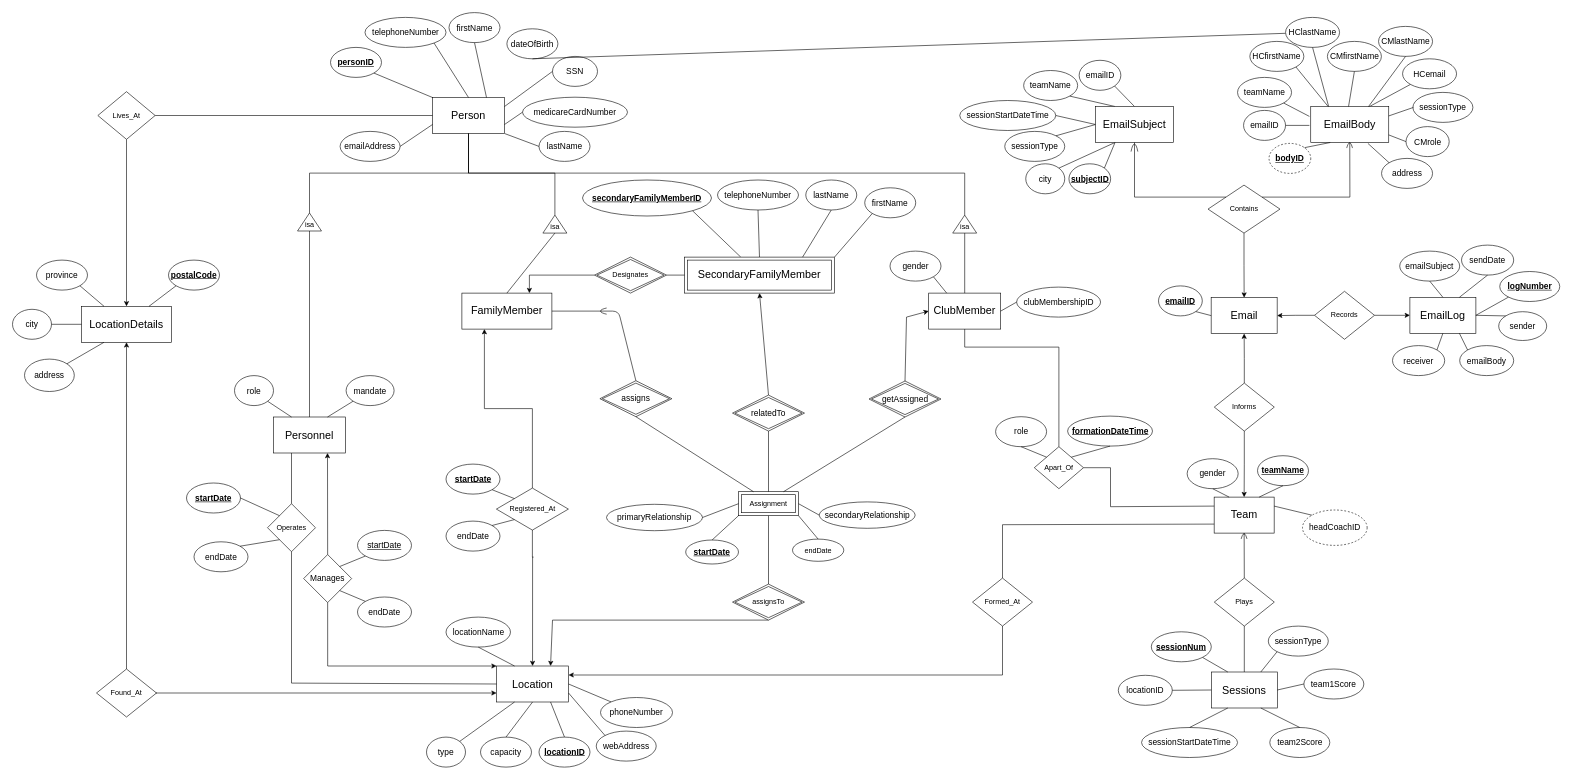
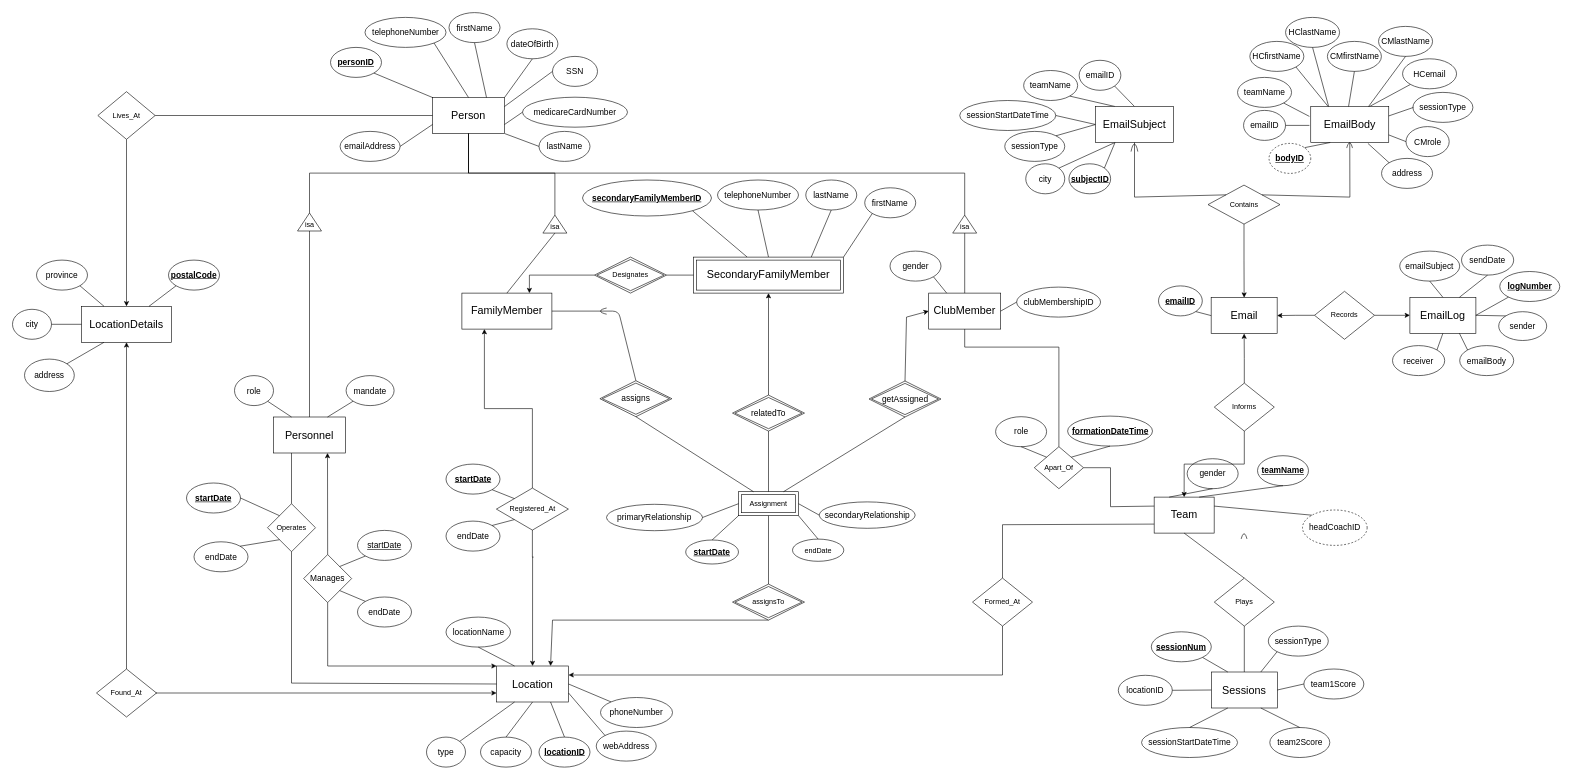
- <mxCell id="84" value="" style="endArrow=none;html=1;rounded=0;exitX=0.5;exitY=1;exitDx=0;exitDy=0;" parent="1" source="26" target="144" edge="1"><mxGeometry width="50" height="50" relative="1" as="geometry"><mxPoint x="881" y="120" as="sourcePoint" /><mxPoint x="849" y="202" as="targetPoint" /></mxGeometry></mxCell>
+ <mxCell id="84" value="" style="endArrow=none;html=1;rounded=0;exitX=0.5;exitY=1;exitDx=0;exitDy=0;entryX=1;entryY=0;entryDx=0;entryDy=0;" parent="1" source="26" target="7" edge="1"><mxGeometry width="50" height="50" relative="1" as="geometry"><mxPoint x="881" y="120" as="sourcePoint" /><mxPoint x="849" y="202" as="targetPoint" /></mxGeometry></mxCell>
- <mxCell id="168" value="Contains" style="shape=rhombus;perimeter=rhombusPerimeter;whiteSpace=wrap;html=1;align=center;" parent="1" vertex="1"><mxGeometry x="2012.5" y="308" width="120" height="80" as="geometry" /></mxCell>
+ <mxCell id="168" value="Contains" style="shape=rhombus;perimeter=rhombusPerimeter;whiteSpace=wrap;html=1;align=center;" parent="1" vertex="1"><mxGeometry x="2012.5" y="308" width="120" height="65" as="geometry" /></mxCell>
- <mxCell id="224" value="&lt;font style=&quot;font-size: 18px;&quot;&gt;SecondaryFamilyMember&lt;/font&gt;" style="shape=ext;margin=3;double=1;whiteSpace=wrap;html=1;align=center;" vertex="1" parent="1"><mxGeometry x="1140" y="428" width="250" height="60" as="geometry" /></mxCell>
+ <mxCell id="224" value="&lt;font style=&quot;font-size: 18px;&quot;&gt;SecondaryFamilyMember&lt;/font&gt;" style="shape=ext;margin=3;double=1;whiteSpace=wrap;html=1;align=center;" vertex="1" parent="1"><mxGeometry x="1155" y="428" width="250" height="60" as="geometry" /></mxCell>
- <mxCell id="48" value="&lt;font style=&quot;font-size: 18px;&quot;&gt;Team&lt;/font&gt;" style="rounded=0;whiteSpace=wrap;html=1;" parent="1" vertex="1"><mxGeometry x="2022.75" y="828" width="100" height="60" as="geometry" /></mxCell>
+ <mxCell id="48" value="&lt;font style=&quot;font-size: 18px;&quot;&gt;Team&lt;/font&gt;" style="rounded=0;whiteSpace=wrap;html=1;" parent="1" vertex="1"><mxGeometry x="1922.75" y="828" width="100" height="60" as="geometry" /></mxCell>
